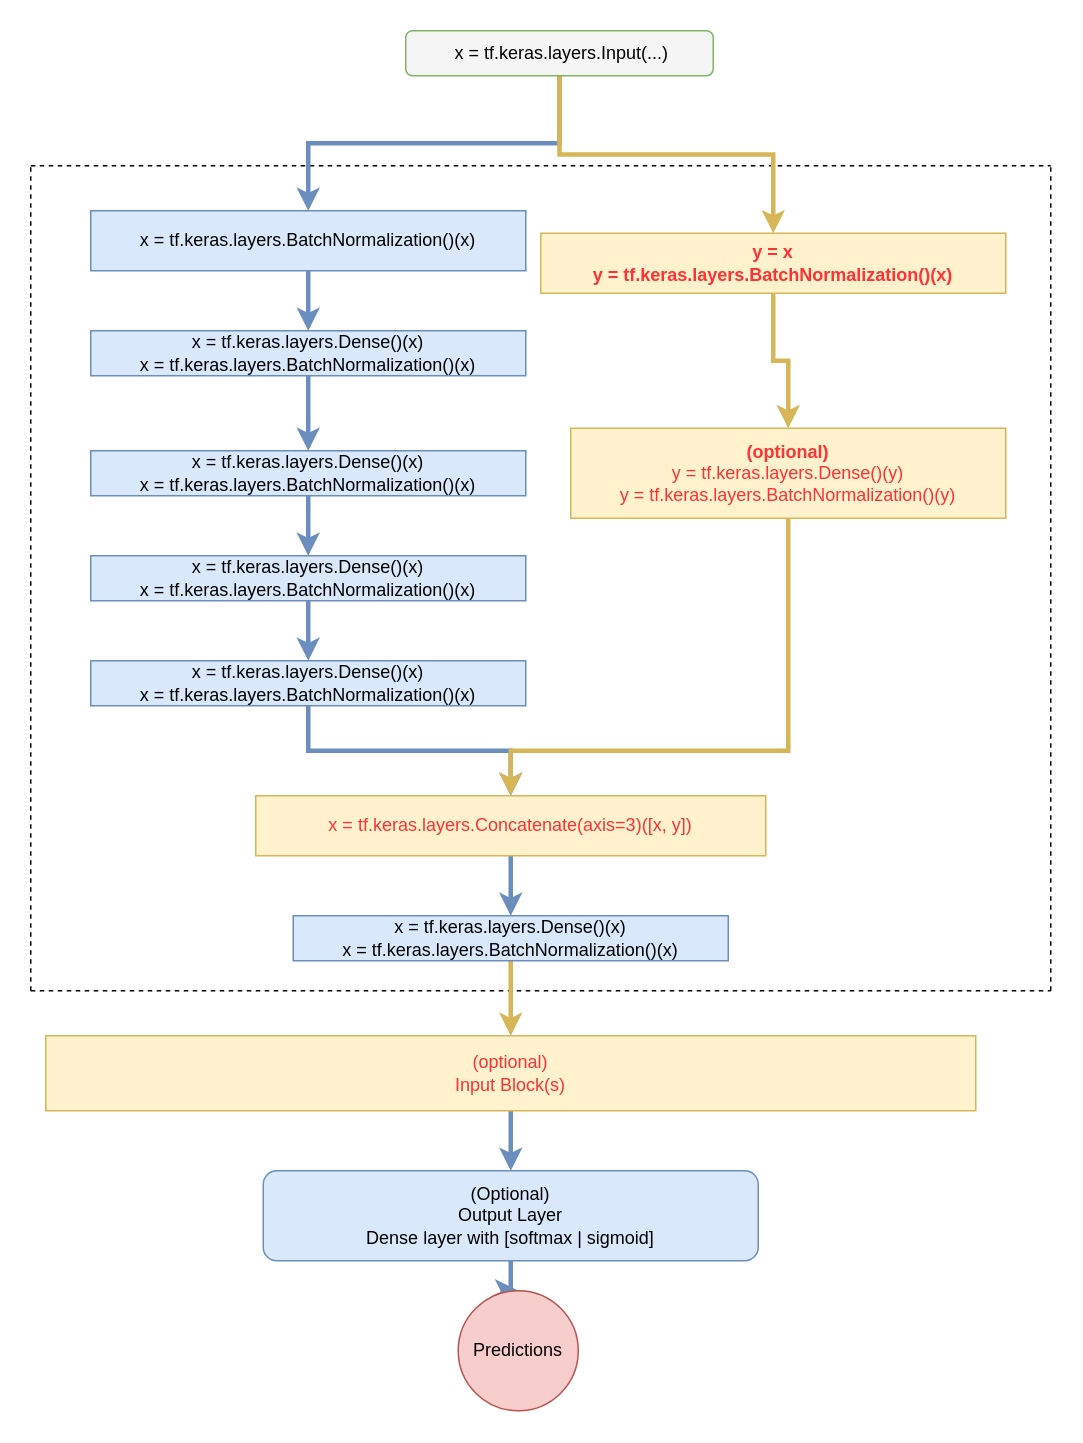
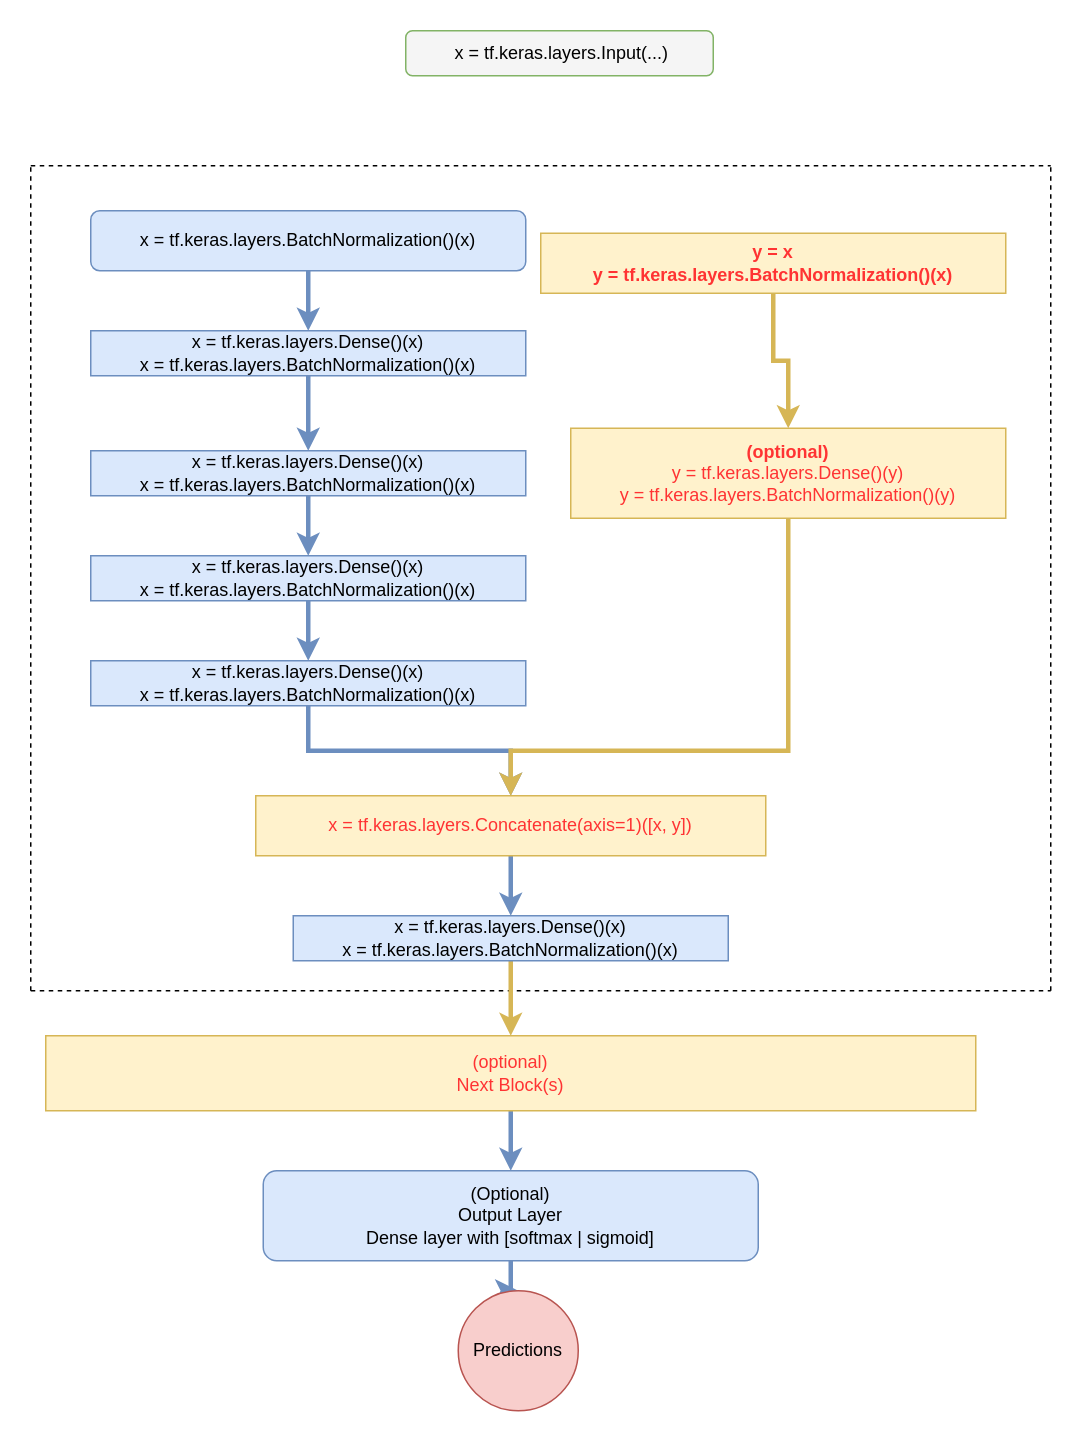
- <mxCell id="14" style="edgeStyle=orthogonalEdgeStyle;rounded=0;orthogonalLoop=1;jettySize=auto;html=1;entryX=0.5;entryY=0;entryDx=0;entryDy=0;fillColor=#dae8fc;strokeColor=#6c8ebf;strokeWidth=3;" parent="1" source="16" target="18" edge="1"><mxGeometry relative="1" as="geometry" /></mxCell>
- <mxCell id="15" style="edgeStyle=orthogonalEdgeStyle;rounded=0;orthogonalLoop=1;jettySize=auto;html=1;fillColor=#fff2cc;strokeColor=#d6b656;strokeWidth=3;" parent="1" source="16" target="20" edge="1"><mxGeometry relative="1" as="geometry" /></mxCell>
- <mxCell id="18" value="x = tf.keras.layers.BatchNormalization()(x)" style="rounded=0;whiteSpace=wrap;html=1;fillColor=#dae8fc;strokeColor=#6c8ebf;" parent="1" vertex="1"><mxGeometry x="60" y="140" width="290" height="40" as="geometry" /></mxCell>
+ <mxCell id="18" value="x = tf.keras.layers.BatchNormalization()(x)" style="whiteSpace=wrap;html=1;fillColor=#dae8fc;strokeColor=#6c8ebf;rounded=1;" parent="1" vertex="1"><mxGeometry x="60" y="140" width="290" height="40" as="geometry" /></mxCell>
- <mxCell id="22" value="&lt;font color=&quot;#FF3333&quot;&gt;&lt;span class=&quot;pl-s1&quot;&gt;&lt;span class=&quot;pl-token&quot;&gt;x&lt;/span&gt;&lt;/span&gt; &lt;span class=&quot;pl-c1&quot;&gt;=&lt;/span&gt; &lt;span class=&quot;pl-s1&quot;&gt;&lt;span class=&quot;pl-token&quot;&gt;tf&lt;/span&gt;&lt;/span&gt;.&lt;span class=&quot;pl-s1&quot;&gt;&lt;span class=&quot;pl-token&quot;&gt;keras&lt;/span&gt;&lt;/span&gt;.&lt;span class=&quot;pl-s1&quot;&gt;&lt;span class=&quot;pl-token&quot;&gt;layers&lt;/span&gt;&lt;/span&gt;.&lt;span class=&quot;pl-v&quot;&gt;&lt;span class=&quot;pl-token&quot;&gt;Concatenate&lt;/span&gt;&lt;/span&gt;(&lt;span class=&quot;pl-s1&quot;&gt;axis&lt;/span&gt;&lt;span class=&quot;pl-c1&quot;&gt;=&lt;/span&gt;&lt;span class=&quot;pl-c1&quot;&gt;3&lt;/span&gt;)([&lt;span class=&quot;pl-s1&quot;&gt;x&lt;/span&gt;, &lt;span class=&quot;pl-s1&quot;&gt;&lt;span class=&quot;pl-token&quot;&gt;y&lt;/span&gt;&lt;/span&gt;])&lt;/font&gt;" style="rounded=0;whiteSpace=wrap;html=1;fillColor=#fff2cc;strokeColor=#d6b656;" parent="1" vertex="1"><mxGeometry x="170" y="530" width="340" height="40" as="geometry" /></mxCell>
+ <mxCell id="22" value="&lt;font color=&quot;#FF3333&quot;&gt;&lt;span class=&quot;pl-s1&quot;&gt;&lt;span class=&quot;pl-token&quot;&gt;x&lt;/span&gt;&lt;/span&gt; &lt;span class=&quot;pl-c1&quot;&gt;=&lt;/span&gt; &lt;span class=&quot;pl-s1&quot;&gt;&lt;span class=&quot;pl-token&quot;&gt;tf&lt;/span&gt;&lt;/span&gt;.&lt;span class=&quot;pl-s1&quot;&gt;&lt;span class=&quot;pl-token&quot;&gt;keras&lt;/span&gt;&lt;/span&gt;.&lt;span class=&quot;pl-s1&quot;&gt;&lt;span class=&quot;pl-token&quot;&gt;layers&lt;/span&gt;&lt;/span&gt;.&lt;span class=&quot;pl-v&quot;&gt;&lt;span class=&quot;pl-token&quot;&gt;Concatenate&lt;/span&gt;&lt;/span&gt;(&lt;span class=&quot;pl-s1&quot;&gt;axis&lt;/span&gt;&lt;span class=&quot;pl-c1&quot;&gt;=&lt;/span&gt;&lt;span class=&quot;pl-c1&quot;&gt;1&lt;/span&gt;)([&lt;span class=&quot;pl-s1&quot;&gt;x&lt;/span&gt;, &lt;span class=&quot;pl-s1&quot;&gt;&lt;span class=&quot;pl-token&quot;&gt;y&lt;/span&gt;&lt;/span&gt;])&lt;/font&gt;" style="rounded=0;whiteSpace=wrap;html=1;fillColor=#fff2cc;strokeColor=#d6b656;" parent="1" vertex="1"><mxGeometry x="170" y="530" width="340" height="40" as="geometry" /></mxCell>
- <mxCell id="24" value="&lt;div&gt;&lt;font color=&quot;#FF3333&quot;&gt;(optional)&lt;br&gt;&lt;/font&gt;&lt;/div&gt;&lt;div&gt;&lt;font color=&quot;#FF3333&quot;&gt;Input Block(s)&lt;br&gt;&lt;/font&gt;&lt;/div&gt;" style="rounded=0;whiteSpace=wrap;html=1;fillColor=#fff2cc;strokeColor=#d6b656;" parent="1" vertex="1"><mxGeometry x="30" y="690" width="620" height="50" as="geometry" /></mxCell>
+ <mxCell id="24" value="&lt;div&gt;&lt;font color=&quot;#FF3333&quot;&gt;(optional)&lt;br&gt;&lt;/font&gt;&lt;/div&gt;&lt;div&gt;&lt;font color=&quot;#FF3333&quot;&gt;Next Block(s)&lt;br&gt;&lt;/font&gt;&lt;/div&gt;" style="rounded=0;whiteSpace=wrap;html=1;fillColor=#fff2cc;strokeColor=#d6b656;" parent="1" vertex="1"><mxGeometry x="30" y="690" width="620" height="50" as="geometry" /></mxCell>
